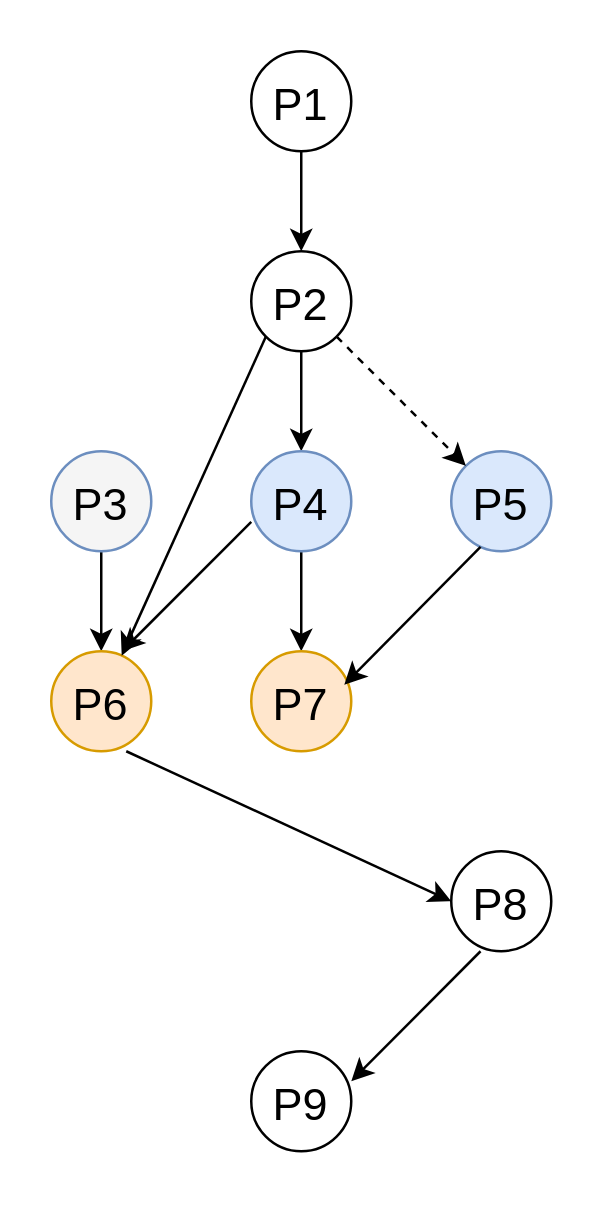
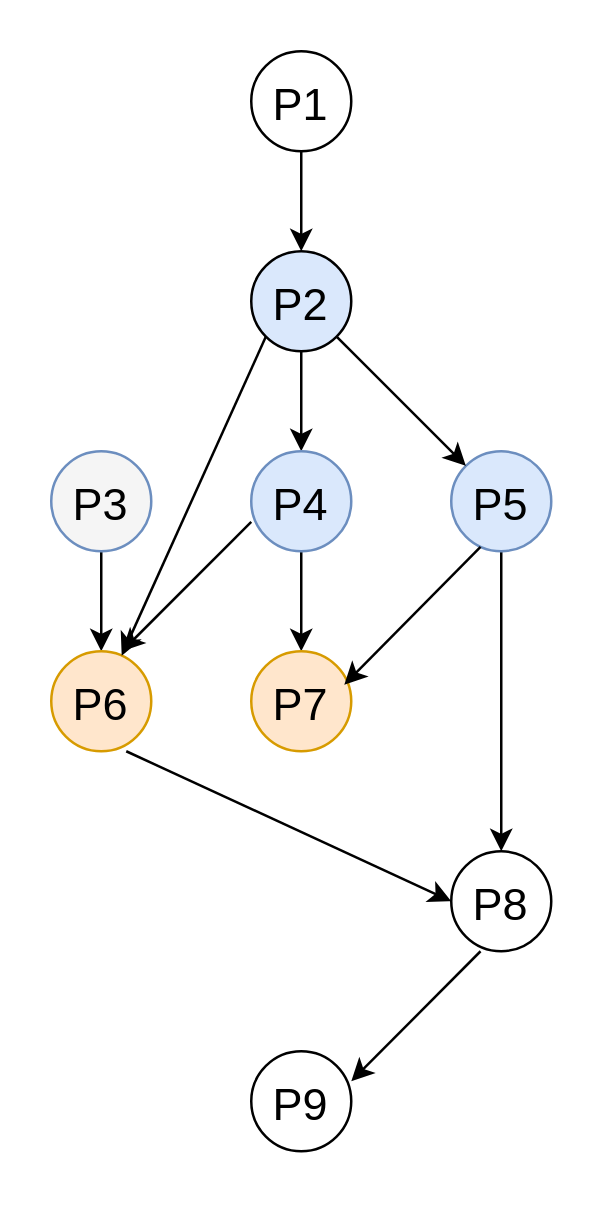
- <mxCell id="5" value="&lt;font style=&quot;font-size: 18px;&quot;&gt;P2&lt;/font&gt;" style="ellipse;whiteSpace=wrap;html=1;aspect=fixed;fontSize=24;" vertex="1" parent="1"><mxGeometry x="100" y="100" width="40" height="40" as="geometry" /></mxCell>
+ <mxCell id="5" value="&lt;font style=&quot;font-size: 18px;&quot;&gt;P2&lt;/font&gt;" style="ellipse;whiteSpace=wrap;html=1;aspect=fixed;fontSize=24;fillColor=#dae8fc;" vertex="1" parent="1"><mxGeometry x="100" y="100" width="40" height="40" as="geometry" /></mxCell>
- <mxCell id="17" value="" style="endArrow=classic;html=1;rounded=0;fontSize=18;exitX=1;exitY=1;exitDx=0;exitDy=0;entryX=0;entryY=0;entryDx=0;entryDy=0;dashed=1;" edge="1" parent="1" source="5" target="9"><mxGeometry width="50" height="50" relative="1" as="geometry"><mxPoint x="115.858" y="144.142" as="sourcePoint" /><mxPoint x="64.142" y="195.858" as="targetPoint" /></mxGeometry></mxCell>
+ <mxCell id="17" value="" style="endArrow=classic;html=1;rounded=0;fontSize=18;exitX=1;exitY=1;exitDx=0;exitDy=0;entryX=0;entryY=0;entryDx=0;entryDy=0;" edge="1" parent="1" source="5" target="9"><mxGeometry width="50" height="50" relative="1" as="geometry"><mxPoint x="115.858" y="144.142" as="sourcePoint" /><mxPoint x="64.142" y="195.858" as="targetPoint" /></mxGeometry></mxCell>
+ <mxCell id="8" style="edgeStyle=orthogonalEdgeStyle;rounded=0;orthogonalLoop=1;jettySize=auto;html=1;entryX=0.5;entryY=0;entryDx=0;entryDy=0;fontSize=18;" edge="1" parent="1" source="9" target="14"><mxGeometry relative="1" as="geometry" /></mxCell>
